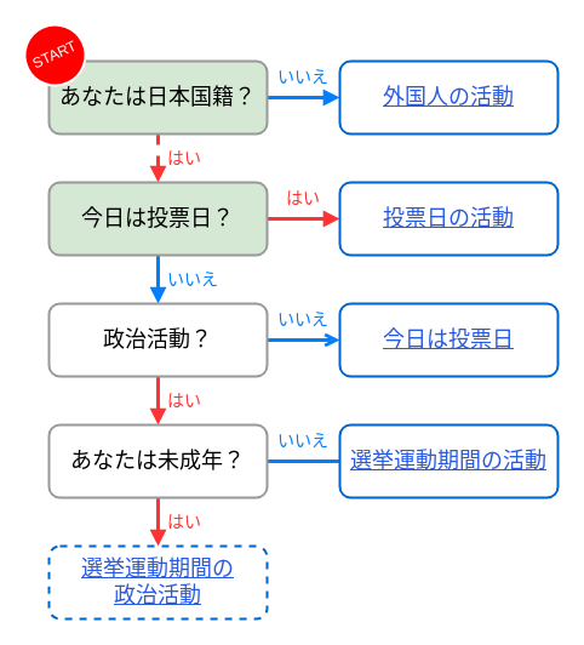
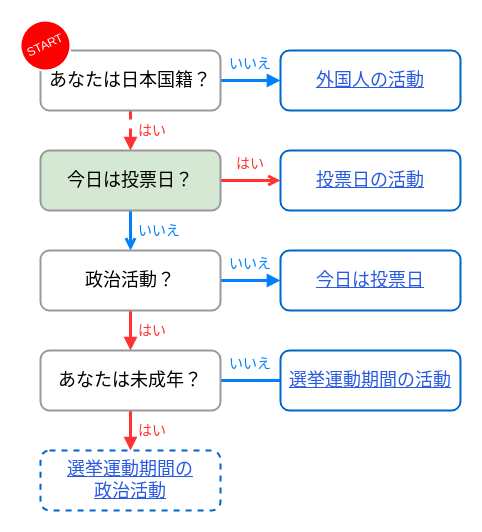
- <mxCell id="18" value="あなたは日本国籍？" style="rounded=1;whiteSpace=wrap;html=1;fontFamily=Helvetica;fontSize=18;verticalAlign=middle;fillColor=#d5e8d4;strokeColor=#999999;strokeWidth=2;fontColor=#000000;" vertex="1" parent="1"><mxGeometry x="40" y="50" width="180" height="60" as="geometry" /></mxCell>
+ <mxCell id="18" value="あなたは日本国籍？" style="rounded=1;whiteSpace=wrap;html=1;fontFamily=Helvetica;fontSize=18;verticalAlign=middle;fillColor=#FFFFFF;strokeColor=#999999;strokeWidth=2;fontColor=#000000;" vertex="1" parent="1"><mxGeometry x="40" y="50" width="180" height="60" as="geometry" /></mxCell>
- <mxCell id="5" value="" style="endArrow=block;html=1;rounded=0;fontFamily=Helvetica;fontSize=16;verticalAlign=middle;strokeWidth=3;strokeColor=#FF3333;endFill=1;" edge="1" parent="1" source="20" target="21"><mxGeometry width="50" height="50" relative="1" as="geometry"><mxPoint x="110" y="270" as="sourcePoint" /><mxPoint x="120" y="310" as="targetPoint" /></mxGeometry></mxCell>
+ <mxCell id="5" value="" style="endArrow=open;html=1;rounded=0;fontFamily=Helvetica;fontSize=16;verticalAlign=middle;strokeWidth=3;strokeColor=#FF3333;endFill=1;" edge="1" parent="1" source="20" target="21"><mxGeometry width="50" height="50" relative="1" as="geometry"><mxPoint x="110" y="270" as="sourcePoint" /><mxPoint x="120" y="310" as="targetPoint" /></mxGeometry></mxCell>
- <mxCell id="4" value="" style="endArrow=block;html=1;rounded=0;fontFamily=Helvetica;fontSize=16;verticalAlign=middle;strokeWidth=3;strokeColor=#007FFF;endFill=1;" edge="1" parent="1" source="20" target="19"><mxGeometry width="50" height="50" relative="1" as="geometry"><mxPoint x="220" y="230" as="sourcePoint" /><mxPoint x="300" y="230" as="targetPoint" /></mxGeometry></mxCell>
+ <mxCell id="4" value="" style="endArrow=open;html=1;rounded=0;fontFamily=Helvetica;fontSize=16;verticalAlign=middle;strokeWidth=3;strokeColor=#007FFF;endFill=1;" edge="1" parent="1" source="20" target="19"><mxGeometry width="50" height="50" relative="1" as="geometry"><mxPoint x="220" y="230" as="sourcePoint" /><mxPoint x="300" y="230" as="targetPoint" /></mxGeometry></mxCell>
- <mxCell id="7" value="" style="endArrow=open;html=1;rounded=0;fontFamily=Helvetica;fontSize=16;verticalAlign=middle;strokeWidth=3;strokeColor=#007FFF;endFill=1;" edge="1" parent="1" source="19" target="24"><mxGeometry width="50" height="50" relative="1" as="geometry"><mxPoint x="470" y="269.5" as="sourcePoint" /><mxPoint x="550" y="269.5" as="targetPoint" /></mxGeometry></mxCell>
+ <mxCell id="7" value="" style="endArrow=block;html=1;rounded=0;fontFamily=Helvetica;fontSize=16;verticalAlign=middle;strokeWidth=3;strokeColor=#007FFF;endFill=1;" edge="1" parent="1" source="19" target="24"><mxGeometry width="50" height="50" relative="1" as="geometry"><mxPoint x="470" y="269.5" as="sourcePoint" /><mxPoint x="550" y="269.5" as="targetPoint" /></mxGeometry></mxCell>
